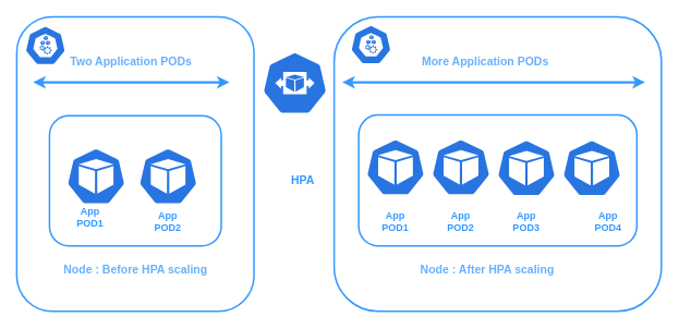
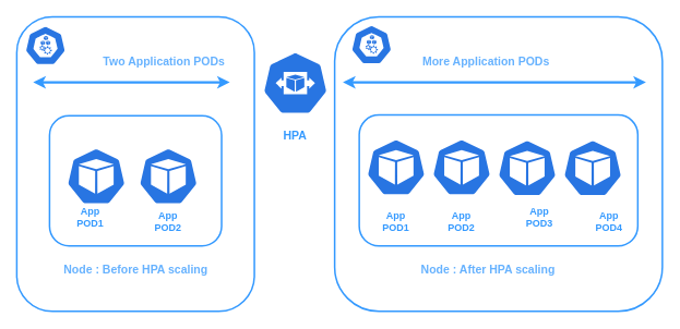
- <mxCell id="19" value="&lt;b&gt;&lt;font style=&quot;font-size: 14px;&quot; color=&quot;#66b2ff&quot;&gt;Two Application PODs&lt;/font&gt;&lt;/b&gt;" style="text;strokeColor=none;align=center;fillColor=none;html=1;verticalAlign=middle;whiteSpace=wrap;rounded=0;" vertex="1" parent="2"><mxGeometry x="60" y="40" width="160" height="30" as="geometry" /></mxCell>
+ <mxCell id="19" value="&lt;b&gt;&lt;font style=&quot;font-size: 14px;&quot; color=&quot;#66b2ff&quot;&gt;Two Application PODs&lt;/font&gt;&lt;/b&gt;" style="text;strokeColor=none;align=center;fillColor=none;html=1;verticalAlign=middle;whiteSpace=wrap;rounded=0;" vertex="1" parent="2"><mxGeometry x="100" y="40" width="160" height="30" as="geometry" /></mxCell>
- <mxCell id="28" value="&lt;b&gt;HPA&lt;/b&gt;" style="text;strokeColor=none;align=center;fillColor=none;html=1;verticalAlign=middle;whiteSpace=wrap;rounded=0;fontSize=14;fontColor=#3399FF;" vertex="1" parent="2"><mxGeometry x="320" y="185" width="60" height="30" as="geometry" /></mxCell>
+ <mxCell id="28" value="&lt;b&gt;HPA&lt;/b&gt;" style="text;strokeColor=none;align=center;fillColor=none;html=1;verticalAlign=middle;whiteSpace=wrap;rounded=0;fontSize=14;fontColor=#3399FF;" vertex="1" parent="2"><mxGeometry x="310" y="130" width="60" height="30" as="geometry" /></mxCell>
- <mxCell id="15" value="&lt;b&gt;&lt;font color=&quot;#3399ff&quot;&gt;App POD3&lt;/font&gt;&lt;/b&gt;" style="text;strokeColor=none;align=center;fillColor=none;html=1;verticalAlign=middle;whiteSpace=wrap;rounded=0;" vertex="1" parent="2"><mxGeometry x="593" y="235" width="60" height="30" as="geometry" /></mxCell>
+ <mxCell id="15" value="&lt;b&gt;&lt;font color=&quot;#3399ff&quot;&gt;App POD3&lt;/font&gt;&lt;/b&gt;" style="text;strokeColor=none;align=center;fillColor=none;html=1;verticalAlign=middle;whiteSpace=wrap;rounded=0;" vertex="1" parent="2"><mxGeometry x="608" y="230" width="60" height="30" as="geometry" /></mxCell>
